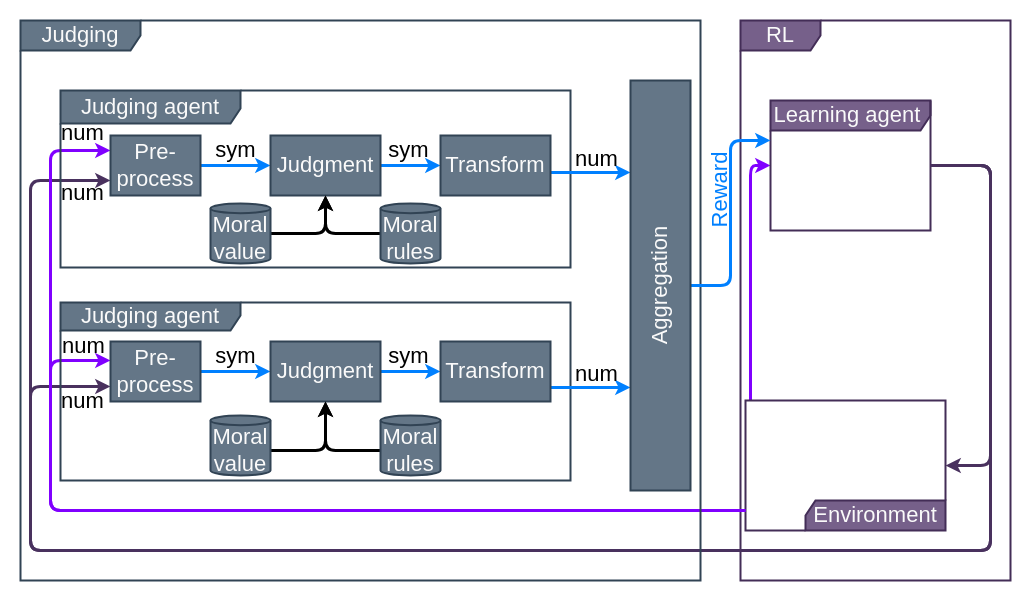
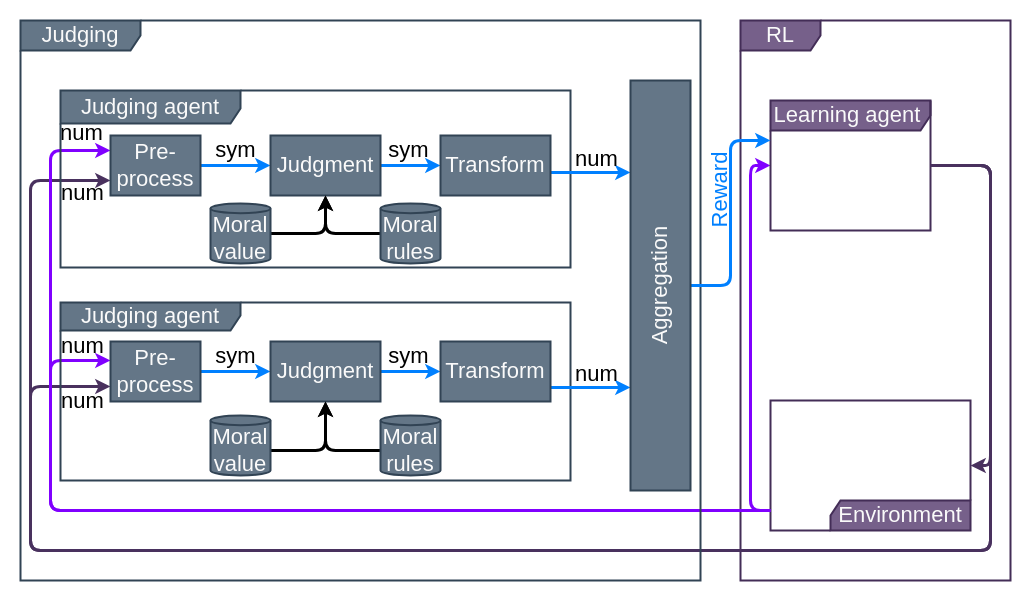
- <mxCell id="4" value="&lt;font color=&quot;#fafafa&quot;&gt;Environment&lt;/font&gt;" style="shape=umlFrame;whiteSpace=wrap;html=1;fontSize=22;width=140;height=30;fillColor=#76608A;strokeColor=#432D57;strokeWidth=2;flipH=1;flipV=1;" vertex="1" parent="1"><mxGeometry x="745" y="400" width="200" height="130" as="geometry" /></mxCell>
+ <mxCell id="4" value="&lt;font color=&quot;#fafafa&quot;&gt;Environment&lt;/font&gt;" style="shape=umlFrame;whiteSpace=wrap;html=1;fontSize=22;width=140;height=30;fillColor=#76608A;strokeColor=#432D57;strokeWidth=2;flipH=1;flipV=1;" vertex="1" parent="1"><mxGeometry x="770" y="400" width="200" height="130" as="geometry" /></mxCell>
